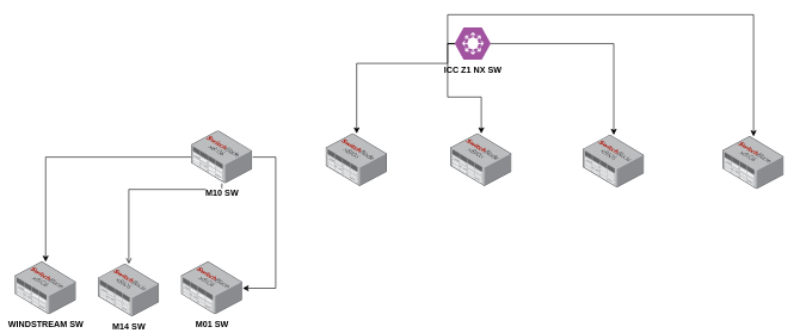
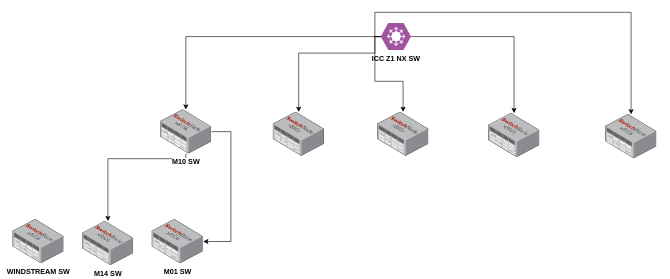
+ <mxCell id="2" style="edgeStyle=orthogonalEdgeStyle;rounded=0;orthogonalLoop=1;jettySize=auto;html=1;" edge="1" parent="1" source="7" target="11"><mxGeometry relative="1" as="geometry" /></mxCell>
- <mxCell id="8" style="edgeStyle=orthogonalEdgeStyle;rounded=0;orthogonalLoop=1;jettySize=auto;html=1;" edge="1" parent="1" source="11" target="16"><mxGeometry relative="1" as="geometry" /></mxCell>
- <mxCell id="10" style="edgeStyle=orthogonalEdgeStyle;rounded=0;orthogonalLoop=1;jettySize=auto;html=1;endArrow=open;" edge="1" parent="1" source="11" target="17"><mxGeometry relative="1" as="geometry"><Array as="points"><mxPoint x="309" y="264" /><mxPoint x="179" y="264" /></Array></mxGeometry></mxCell>
+ <mxCell id="10" style="edgeStyle=orthogonalEdgeStyle;rounded=0;orthogonalLoop=1;jettySize=auto;html=1;" edge="1" parent="1" source="11" target="17"><mxGeometry relative="1" as="geometry"><Array as="points"><mxPoint x="309" y="264" /><mxPoint x="179" y="264" /></Array></mxGeometry></mxCell>
